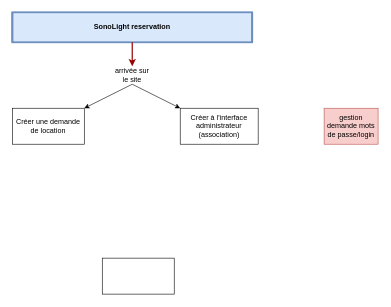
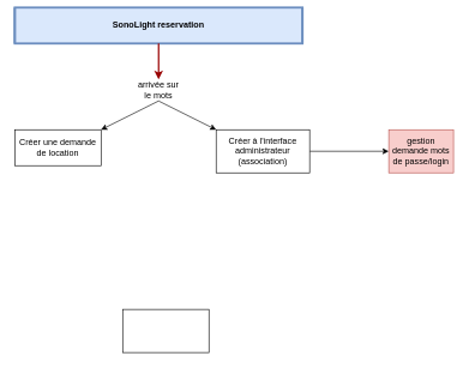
- <mxCell id="2" value="SonoLight reservation" style="shape=process;whiteSpace=wrap;align=center;verticalAlign=middle;size=0;fontStyle=1;strokeWidth=3;fillColor=#dae8fc;strokeColor=#6c8ebf;" parent="1" vertex="1"><mxGeometry x="20" y="20" width="400" height="50" as="geometry" /></mxCell>
+ <mxCell id="2" value="SonoLight reservation" style="shape=process;whiteSpace=wrap;align=center;verticalAlign=middle;size=0;fontStyle=1;strokeWidth=3;fillColor=#dae8fc;strokeColor=#6c8ebf;" parent="1" vertex="1"><mxGeometry x="20" y="10" width="400" height="50" as="geometry" /></mxCell>
- <mxCell id="4" value="arrivée sur le site&lt;br&gt;" style="text;html=1;strokeColor=none;fillColor=none;align=center;verticalAlign=middle;whiteSpace=wrap;rounded=0;" vertex="1" parent="1"><mxGeometry x="190" y="110" width="60" height="30" as="geometry" /></mxCell>
+ <mxCell id="4" value="arrivée sur le mots&lt;br&gt;" style="text;html=1;strokeColor=none;fillColor=none;align=center;verticalAlign=middle;whiteSpace=wrap;rounded=0;" vertex="1" parent="1"><mxGeometry x="190" y="110" width="60" height="30" as="geometry" /></mxCell>
- <mxCell id="7" value="Créer une demande de location" style="rounded=0;whiteSpace=wrap;html=1;" vertex="1" parent="1"><mxGeometry x="20" y="180" width="120" height="60" as="geometry" /></mxCell>
+ <mxCell id="7" value="Créer une demande de location" style="rounded=0;whiteSpace=wrap;html=1;" vertex="1" parent="1"><mxGeometry x="20" y="180" width="120" height="50" as="geometry" /></mxCell>
+ <mxCell id="8" style="edgeStyle=orthogonalEdgeStyle;rounded=0;orthogonalLoop=1;jettySize=auto;html=1;entryX=0;entryY=0.5;entryDx=0;entryDy=0;" edge="1" parent="1" source="9" target="11"><mxGeometry relative="1" as="geometry" /></mxCell>
